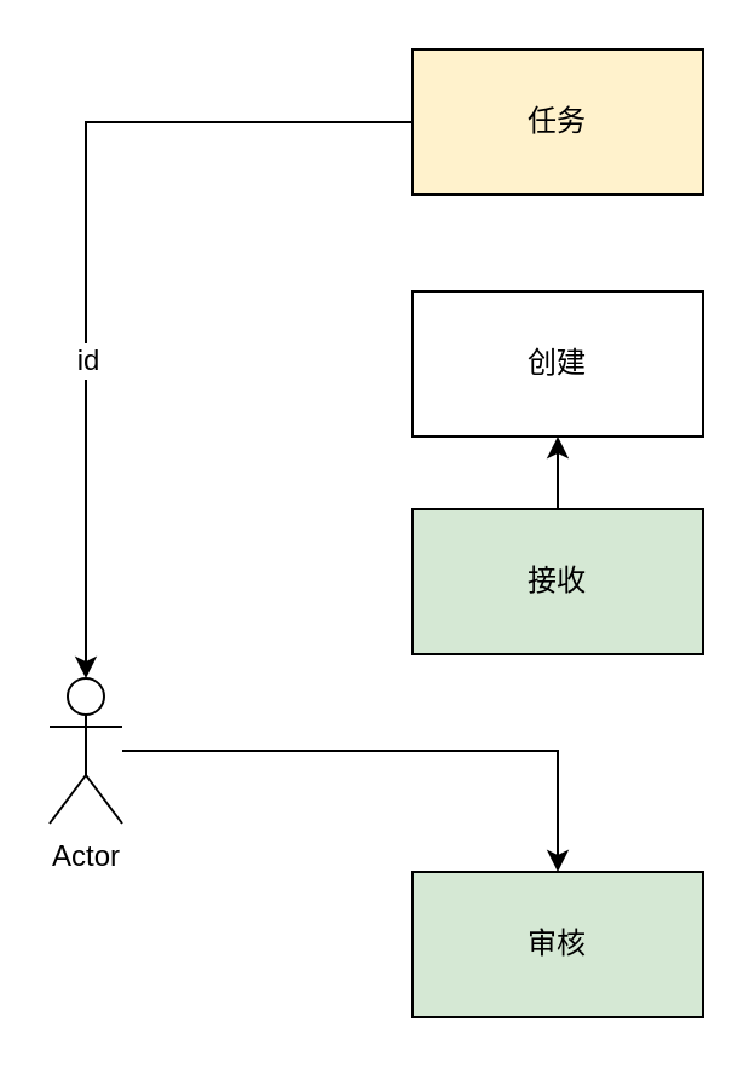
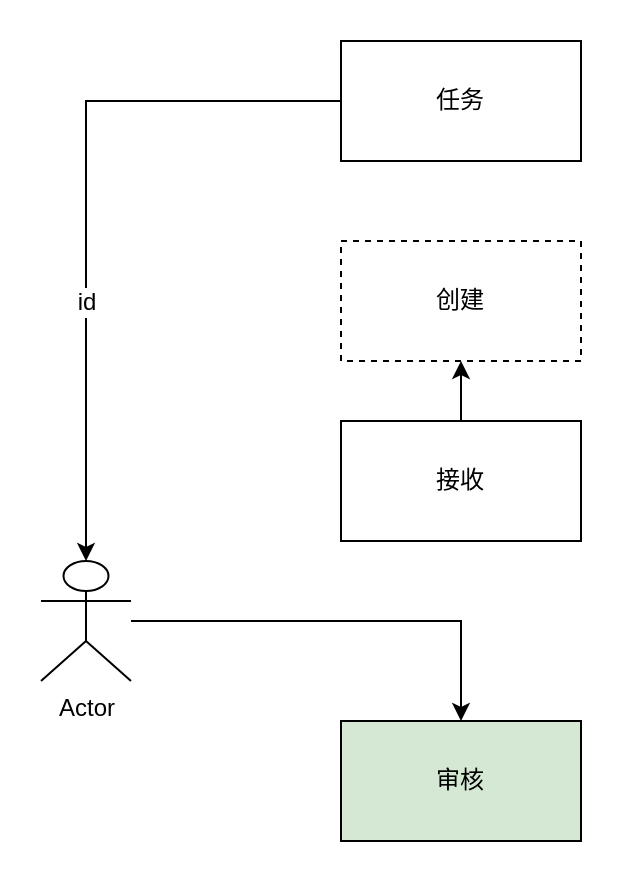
- <mxCell id="4" value="任务" style="rounded=0;whiteSpace=wrap;html=1;fillColor=#fff2cc;" vertex="1" parent="1"><mxGeometry x="170" y="20" width="120" height="60" as="geometry" /></mxCell>
+ <mxCell id="4" value="任务" style="rounded=0;whiteSpace=wrap;html=1;" vertex="1" parent="1"><mxGeometry x="170" y="20" width="120" height="60" as="geometry" /></mxCell>
- <mxCell id="5" value="创建" style="rounded=0;whiteSpace=wrap;html=1;" vertex="1" parent="1"><mxGeometry x="170" y="120" width="120" height="60" as="geometry" /></mxCell>
+ <mxCell id="5" value="创建" style="rounded=0;whiteSpace=wrap;html=1;dashed=1;" vertex="1" parent="1"><mxGeometry x="170" y="120" width="120" height="60" as="geometry" /></mxCell>
- <mxCell id="7" value="接收" style="rounded=0;whiteSpace=wrap;html=1;fillColor=#d5e8d4;" vertex="1" parent="1"><mxGeometry x="170" y="210" width="120" height="60" as="geometry" /></mxCell>
+ <mxCell id="7" value="接收" style="rounded=0;whiteSpace=wrap;html=1;" vertex="1" parent="1"><mxGeometry x="170" y="210" width="120" height="60" as="geometry" /></mxCell>
- <mxCell id="9" value="Actor" style="shape=umlActor;verticalLabelPosition=bottom;labelBackgroundColor=#ffffff;verticalAlign=top;html=1;outlineConnect=0;" vertex="1" parent="1"><mxGeometry x="20" y="280" width="30" height="60" as="geometry" /></mxCell>
+ <mxCell id="9" value="Actor" style="shape=umlActor;verticalLabelPosition=bottom;labelBackgroundColor=#ffffff;verticalAlign=top;html=1;outlineConnect=0;" vertex="1" parent="1"><mxGeometry x="20" y="280" width="45" height="60" as="geometry" /></mxCell>
